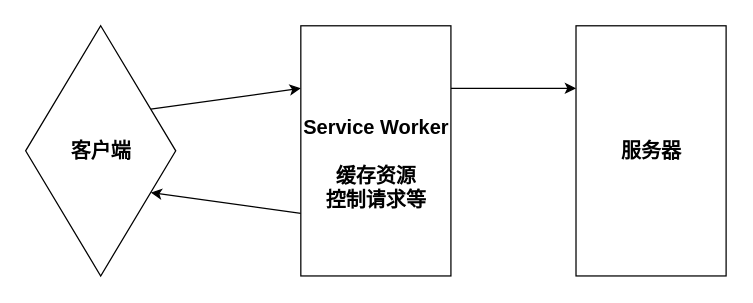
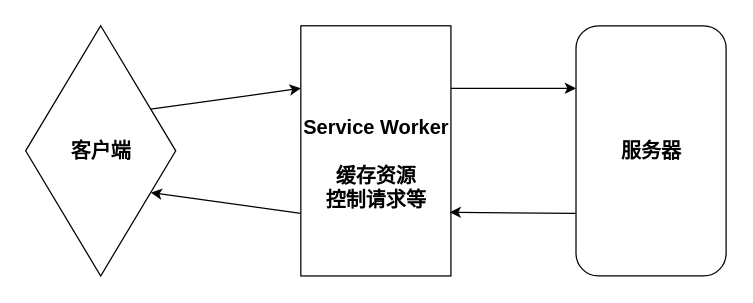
- <mxCell id="9" value="&lt;span style=&quot;font-size: 16px&quot;&gt;&lt;b&gt;服务器&lt;br&gt;&lt;/b&gt;&lt;/span&gt;" style="html=1;dashed=0;whitespace=wrap;" vertex="1" parent="1"><mxGeometry x="460" y="20" width="120" height="200" as="geometry" /></mxCell>
+ <mxCell id="9" value="&lt;span style=&quot;font-size: 16px&quot;&gt;&lt;b&gt;服务器&lt;br&gt;&lt;/b&gt;&lt;/span&gt;" style="html=1;dashed=0;whitespace=wrap;rounded=1;" vertex="1" parent="1"><mxGeometry x="460" y="20" width="120" height="200" as="geometry" /></mxCell>
+ <mxCell id="8" style="edgeStyle=none;html=1;exitX=0;exitY=0.75;exitDx=0;exitDy=0;entryX=0.954;entryY=0.988;entryDx=0;entryDy=0;entryPerimeter=0;fontSize=16;" edge="1" parent="1" source="9" target="7"><mxGeometry relative="1" as="geometry" /></mxCell>
